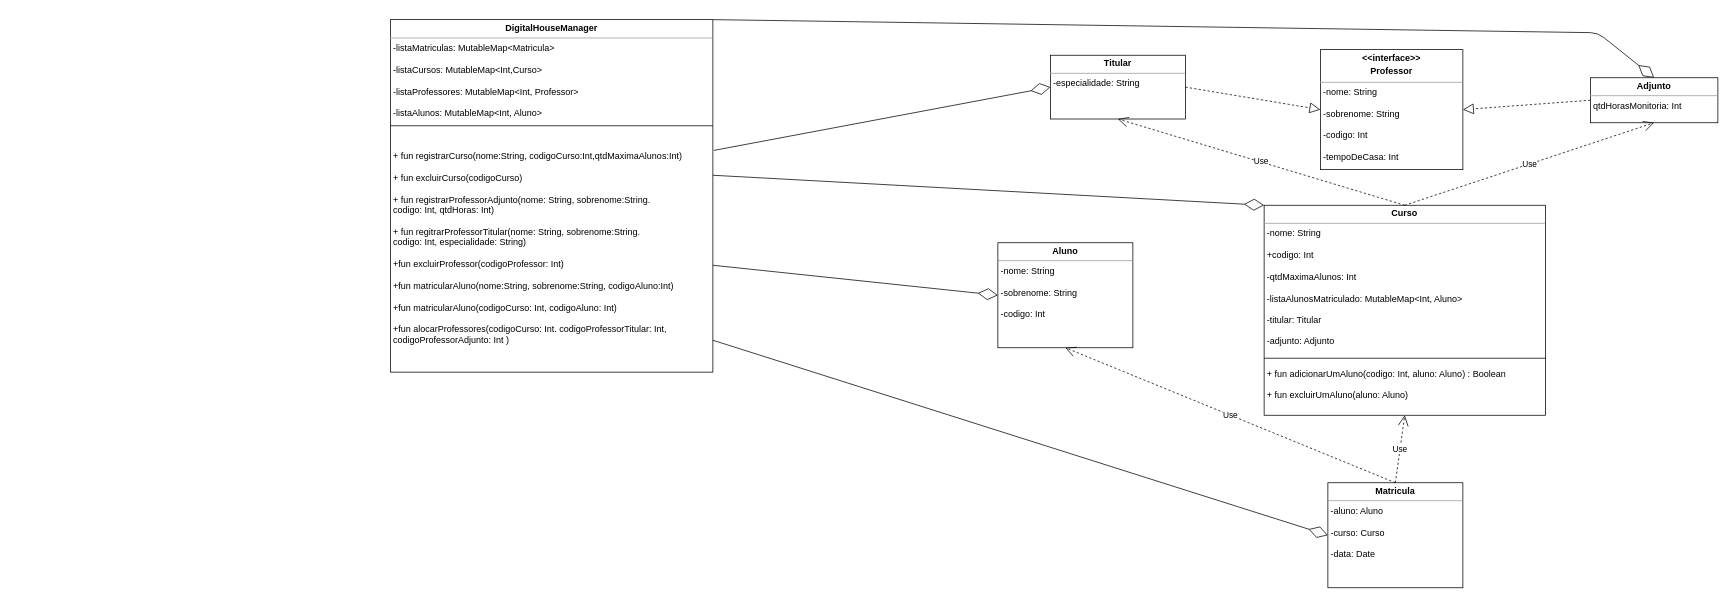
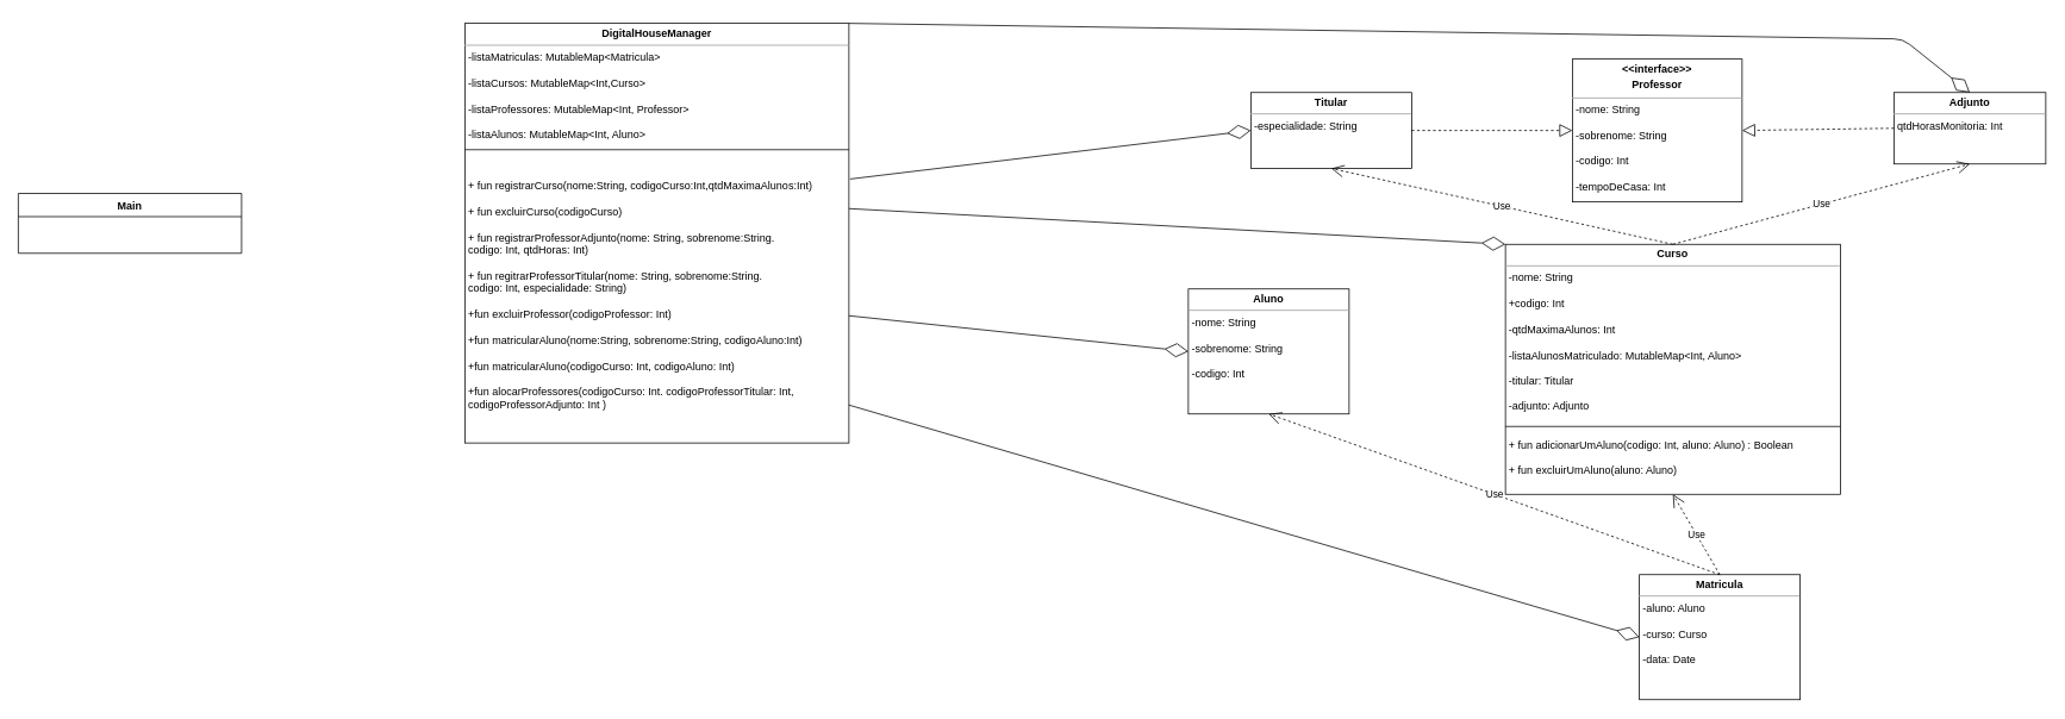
- <mxCell id="5" value="&lt;p style=&quot;margin: 0px ; margin-top: 4px ; text-align: center&quot;&gt;&lt;b&gt;Titular&lt;/b&gt;&lt;br&gt;&lt;/p&gt;&lt;hr size=&quot;1&quot;&gt;&lt;p style=&quot;margin: 0px ; margin-left: 4px&quot;&gt;-especialidade: String&lt;/p&gt;&lt;p style=&quot;margin: 0px ; margin-left: 4px&quot;&gt;&lt;br&gt;&lt;/p&gt;" style="verticalAlign=top;align=left;overflow=fill;fontSize=12;fontFamily=Helvetica;html=1;" parent="1" vertex="1"><mxGeometry x="1400" y="68" width="180" height="85" as="geometry" /></mxCell>
+ <mxCell id="5" value="&lt;p style=&quot;margin: 0px ; margin-top: 4px ; text-align: center&quot;&gt;&lt;b&gt;Titular&lt;/b&gt;&lt;br&gt;&lt;/p&gt;&lt;hr size=&quot;1&quot;&gt;&lt;p style=&quot;margin: 0px ; margin-left: 4px&quot;&gt;-especialidade: String&lt;/p&gt;&lt;p style=&quot;margin: 0px ; margin-left: 4px&quot;&gt;&lt;br&gt;&lt;/p&gt;" style="verticalAlign=top;align=left;overflow=fill;fontSize=12;fontFamily=Helvetica;html=1;" parent="1" vertex="1"><mxGeometry x="1400" y="98" width="180" height="85" as="geometry" /></mxCell>
- <mxCell id="7" value="&lt;p style=&quot;margin: 0px ; margin-top: 4px ; text-align: center&quot;&gt;&lt;b&gt;Adjunto&lt;/b&gt;&lt;br&gt;&lt;/p&gt;&lt;hr size=&quot;1&quot;&gt;&lt;p style=&quot;margin: 0px ; margin-left: 4px&quot;&gt;qtdHorasMonitoria: Int&lt;/p&gt;&lt;p style=&quot;margin: 0px ; margin-left: 4px&quot;&gt;&lt;br&gt;&lt;/p&gt;&lt;p style=&quot;margin: 0px ; margin-left: 4px&quot;&gt;&lt;br&gt;&lt;/p&gt;" style="verticalAlign=top;align=left;overflow=fill;fontSize=12;fontFamily=Helvetica;html=1;" parent="1" vertex="1"><mxGeometry x="2120" y="98" width="170" height="60" as="geometry" /></mxCell>
+ <mxCell id="7" value="&lt;p style=&quot;margin: 0px ; margin-top: 4px ; text-align: center&quot;&gt;&lt;b&gt;Adjunto&lt;/b&gt;&lt;br&gt;&lt;/p&gt;&lt;hr size=&quot;1&quot;&gt;&lt;p style=&quot;margin: 0px ; margin-left: 4px&quot;&gt;qtdHorasMonitoria: Int&lt;/p&gt;&lt;p style=&quot;margin: 0px ; margin-left: 4px&quot;&gt;&lt;br&gt;&lt;/p&gt;&lt;p style=&quot;margin: 0px ; margin-left: 4px&quot;&gt;&lt;br&gt;&lt;/p&gt;" style="verticalAlign=top;align=left;overflow=fill;fontSize=12;fontFamily=Helvetica;html=1;" parent="1" vertex="1"><mxGeometry x="2120" y="98" width="170" height="80" as="geometry" /></mxCell>
+ <mxCell id="22" value="Main" style="swimlane;fontStyle=1;align=center;verticalAlign=top;childLayout=stackLayout;horizontal=1;startSize=26;horizontalStack=0;resizeParent=1;resizeParentMax=0;resizeLast=0;collapsible=1;marginBottom=0;" vertex="1" parent="1"><mxGeometry x="20" y="211" width="250" height="67" as="geometry" /></mxCell>
- <mxCell id="11" value="&lt;p style=&quot;margin: 0px ; margin-top: 4px ; text-align: center&quot;&gt;&lt;b&gt;Matricula&lt;/b&gt;&lt;/p&gt;&lt;hr size=&quot;1&quot;&gt;&lt;p style=&quot;margin: 0px ; margin-left: 4px&quot;&gt;-aluno: Aluno&lt;/p&gt;&lt;p style=&quot;margin: 0px ; margin-left: 4px&quot;&gt;&lt;br&gt;&lt;/p&gt;&lt;p style=&quot;margin: 0px ; margin-left: 4px&quot;&gt;-curso: Curso&lt;/p&gt;&lt;p style=&quot;margin: 0px ; margin-left: 4px&quot;&gt;&lt;br&gt;&lt;/p&gt;&lt;p style=&quot;margin: 0px ; margin-left: 4px&quot;&gt;-data: Date&lt;/p&gt;&lt;p style=&quot;margin: 0px ; margin-left: 4px&quot;&gt;&lt;br&gt;&lt;/p&gt;&lt;p style=&quot;margin: 0px ; margin-left: 4px&quot;&gt;&lt;br&gt;&lt;/p&gt;" style="verticalAlign=top;align=left;overflow=fill;fontSize=12;fontFamily=Helvetica;html=1;" parent="1" vertex="1"><mxGeometry x="1770" y="638" width="180" height="140" as="geometry" /></mxCell>
+ <mxCell id="11" value="&lt;p style=&quot;margin: 0px ; margin-top: 4px ; text-align: center&quot;&gt;&lt;b&gt;Matricula&lt;/b&gt;&lt;/p&gt;&lt;hr size=&quot;1&quot;&gt;&lt;p style=&quot;margin: 0px ; margin-left: 4px&quot;&gt;-aluno: Aluno&lt;/p&gt;&lt;p style=&quot;margin: 0px ; margin-left: 4px&quot;&gt;&lt;br&gt;&lt;/p&gt;&lt;p style=&quot;margin: 0px ; margin-left: 4px&quot;&gt;-curso: Curso&lt;/p&gt;&lt;p style=&quot;margin: 0px ; margin-left: 4px&quot;&gt;&lt;br&gt;&lt;/p&gt;&lt;p style=&quot;margin: 0px ; margin-left: 4px&quot;&gt;-data: Date&lt;/p&gt;&lt;p style=&quot;margin: 0px ; margin-left: 4px&quot;&gt;&lt;br&gt;&lt;/p&gt;&lt;p style=&quot;margin: 0px ; margin-left: 4px&quot;&gt;&lt;br&gt;&lt;/p&gt;" style="verticalAlign=top;align=left;overflow=fill;fontSize=12;fontFamily=Helvetica;html=1;" parent="1" vertex="1"><mxGeometry x="1835" y="638" width="180" height="140" as="geometry" /></mxCell>
